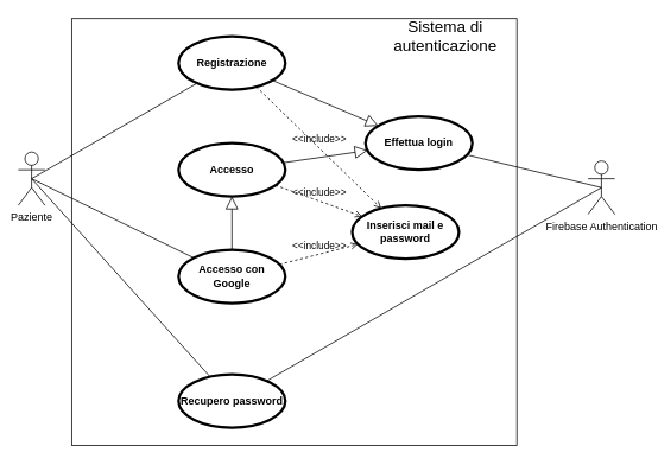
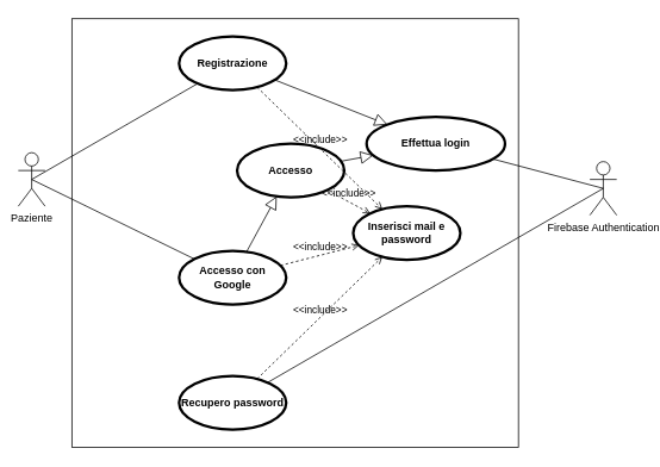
- <mxCell id="23" value="&lt;font style=&quot;font-size: 18px&quot;&gt;Sistema di autenticazione&lt;/font&gt;" style="text;html=1;strokeColor=none;fillColor=none;align=center;verticalAlign=middle;whiteSpace=wrap;rounded=0;" parent="1" vertex="1"><mxGeometry x="430" y="30" width="140" height="20" as="geometry" /></mxCell>
- <mxCell id="6" value="Effettua login" style="shape=ellipse;html=1;strokeWidth=3;fontStyle=1;whiteSpace=wrap;align=center;perimeter=ellipsePerimeter;" parent="1" vertex="1"><mxGeometry x="410" y="130" width="120" height="60" as="geometry" /></mxCell>
+ <mxCell id="6" value="Effettua login" style="shape=ellipse;html=1;strokeWidth=3;fontStyle=1;whiteSpace=wrap;align=center;perimeter=ellipsePerimeter;" parent="1" vertex="1"><mxGeometry x="410" y="130" width="155" height="60" as="geometry" /></mxCell>
- <mxCell id="7" value="Accesso" style="shape=ellipse;html=1;strokeWidth=3;fontStyle=1;whiteSpace=wrap;align=center;perimeter=ellipsePerimeter;" parent="1" vertex="1"><mxGeometry x="200" y="160" width="120" height="60" as="geometry" /></mxCell>
+ <mxCell id="7" value="Accesso" style="shape=ellipse;html=1;strokeWidth=3;fontStyle=1;whiteSpace=wrap;align=center;perimeter=ellipsePerimeter;" parent="1" vertex="1"><mxGeometry x="265" y="160" width="120" height="60" as="geometry" /></mxCell>
- <mxCell id="21" value="" style="edgeStyle=none;html=1;endArrow=none;verticalAlign=bottom;exitX=0.5;exitY=0.5;exitDx=0;exitDy=0;exitPerimeter=0;" parent="1" source="2" target="16" edge="1"><mxGeometry width="160" relative="1" as="geometry"><mxPoint x="370" y="260" as="sourcePoint" /><mxPoint x="530" y="260" as="targetPoint" /></mxGeometry></mxCell>
+ <mxCell id="17" value="&amp;lt;&amp;lt;include&amp;gt;&amp;gt;" style="edgeStyle=none;html=1;endArrow=open;verticalAlign=bottom;dashed=1;labelBackgroundColor=none;" parent="1" source="16" target="12" edge="1"><mxGeometry width="160" relative="1" as="geometry"><mxPoint x="340" y="270" as="sourcePoint" /><mxPoint x="500" y="270" as="targetPoint" /></mxGeometry></mxCell>
